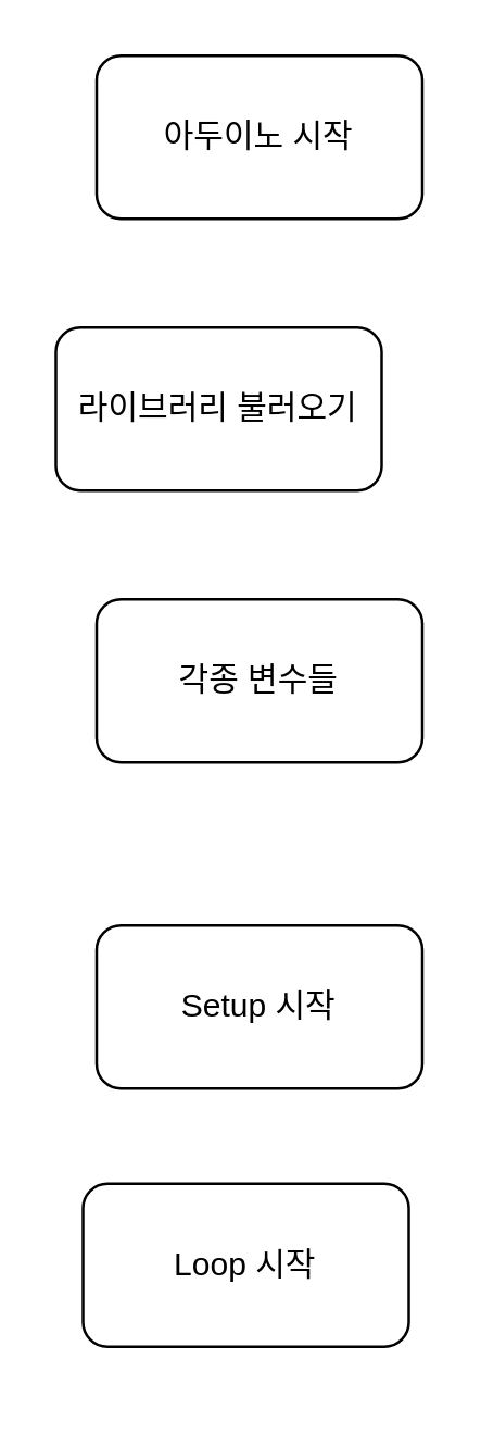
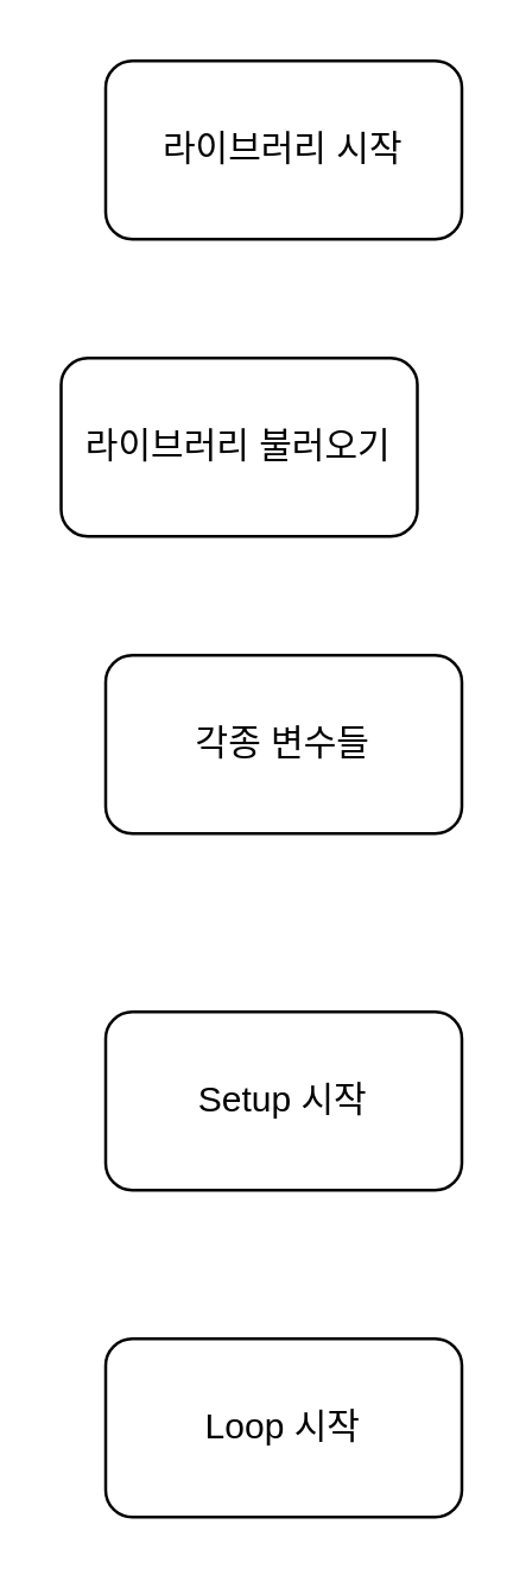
- <mxCell id="2" value="아두이노 시작" style="rounded=1;whiteSpace=wrap;html=1;" parent="1" vertex="1"><mxGeometry x="35" y="20" width="120" height="60" as="geometry" /></mxCell>
+ <mxCell id="2" value="라이브러리 시작" style="rounded=1;whiteSpace=wrap;html=1;" parent="1" vertex="1"><mxGeometry x="35" y="20" width="120" height="60" as="geometry" /></mxCell>
- <mxCell id="5" value="Loop 시작" style="rounded=1;whiteSpace=wrap;html=1;" parent="1" vertex="1"><mxGeometry x="30" y="435" width="120" height="60" as="geometry" /></mxCell>
+ <mxCell id="5" value="Loop 시작" style="rounded=1;whiteSpace=wrap;html=1;" parent="1" vertex="1"><mxGeometry x="35" y="450" width="120" height="60" as="geometry" /></mxCell>
